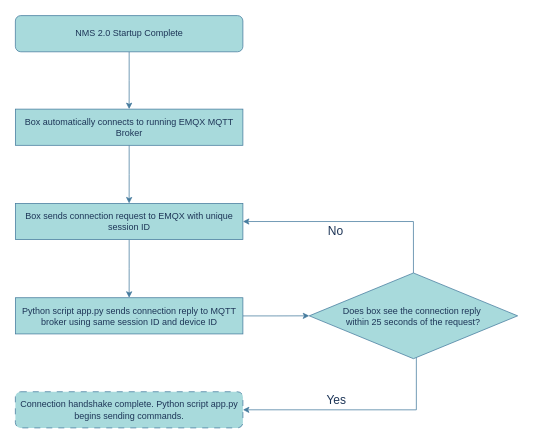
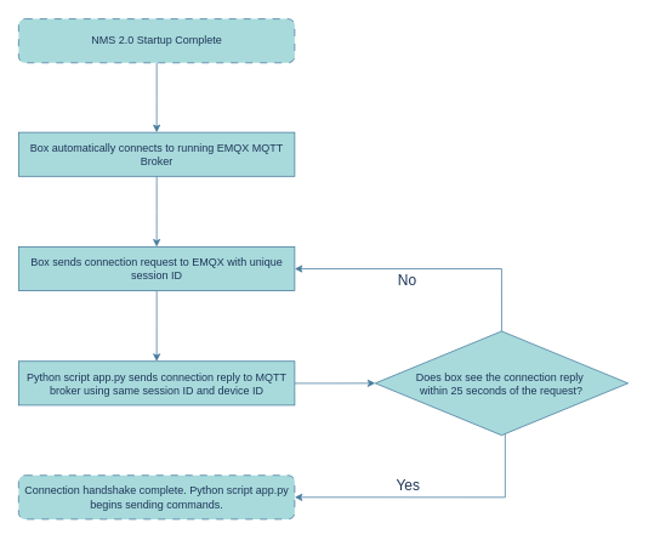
- <mxCell id="10" value="NMS 2.0 Startup Complete" style="rounded=1;whiteSpace=wrap;html=1;fontSize=12;glass=0;strokeWidth=1;shadow=0;labelBackgroundColor=none;fillColor=#A8DADC;strokeColor=#457B9D;fontColor=#1D3557;container=0;dashed=0;dashPattern=8 8;" parent="2" vertex="1"><mxGeometry width="303.517" height="48.272" as="geometry" /></mxCell>
+ <mxCell id="10" value="NMS 2.0 Startup Complete" style="rounded=1;whiteSpace=wrap;html=1;fontSize=12;glass=0;strokeWidth=1;shadow=0;labelBackgroundColor=none;fillColor=#A8DADC;strokeColor=#457B9D;fontColor=#1D3557;container=0;dashed=1;dashPattern=8 8;" parent="2" vertex="1"><mxGeometry width="303.517" height="48.272" as="geometry" /></mxCell>
